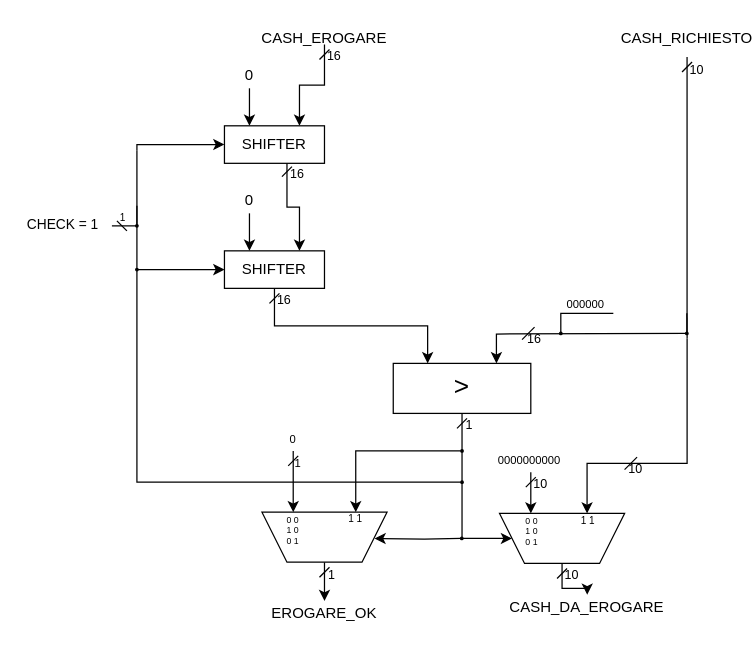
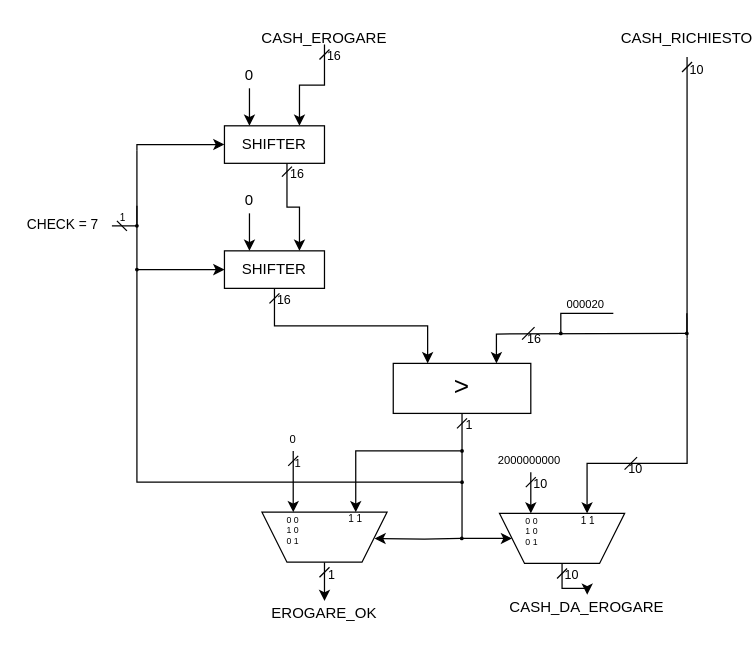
- <mxCell id="9" value="&lt;font style=&quot;font-size: 11px&quot;&gt;&lt;span&gt;CHECK&amp;nbsp;&lt;/span&gt;= 1&lt;br&gt;&lt;br&gt;&lt;/font&gt;" style="text;html=1;strokeColor=none;fillColor=none;align=center;verticalAlign=middle;whiteSpace=wrap;rounded=0;" parent="1" vertex="1"><mxGeometry x="20" y="176" width="60" height="20" as="geometry" /></mxCell>
+ <mxCell id="9" value="&lt;font style=&quot;font-size: 11px&quot;&gt;&lt;span&gt;CHECK&amp;nbsp;&lt;/span&gt;= 7&lt;br&gt;&lt;br&gt;&lt;/font&gt;" style="text;html=1;strokeColor=none;fillColor=none;align=center;verticalAlign=middle;whiteSpace=wrap;rounded=0;" parent="1" vertex="1"><mxGeometry x="20" y="176" width="60" height="20" as="geometry" /></mxCell>
- <mxCell id="44" value="&lt;font style=&quot;font-size: 9px&quot;&gt;000000&lt;/font&gt;" style="text;html=1;strokeColor=none;fillColor=none;align=center;verticalAlign=middle;whiteSpace=wrap;rounded=0;" parent="1" vertex="1"><mxGeometry x="448" y="232" width="40" height="20" as="geometry" /></mxCell>
+ <mxCell id="44" value="&lt;font style=&quot;font-size: 9px&quot;&gt;000020&lt;/font&gt;" style="text;html=1;strokeColor=none;fillColor=none;align=center;verticalAlign=middle;whiteSpace=wrap;rounded=0;" parent="1" vertex="1"><mxGeometry x="448" y="232" width="40" height="20" as="geometry" /></mxCell>
- <mxCell id="29" value="&lt;font style=&quot;font-size: 9px&quot;&gt;0000000000&lt;/font&gt;" style="text;html=1;strokeColor=none;fillColor=none;align=center;verticalAlign=middle;whiteSpace=wrap;rounded=0;" parent="1" vertex="1"><mxGeometry x="403" y="357" width="40" height="20" as="geometry" /></mxCell>
+ <mxCell id="29" value="&lt;font style=&quot;font-size: 9px&quot;&gt;2000000000&lt;/font&gt;" style="text;html=1;strokeColor=none;fillColor=none;align=center;verticalAlign=middle;whiteSpace=wrap;rounded=0;" parent="1" vertex="1"><mxGeometry x="403" y="357" width="40" height="20" as="geometry" /></mxCell>
